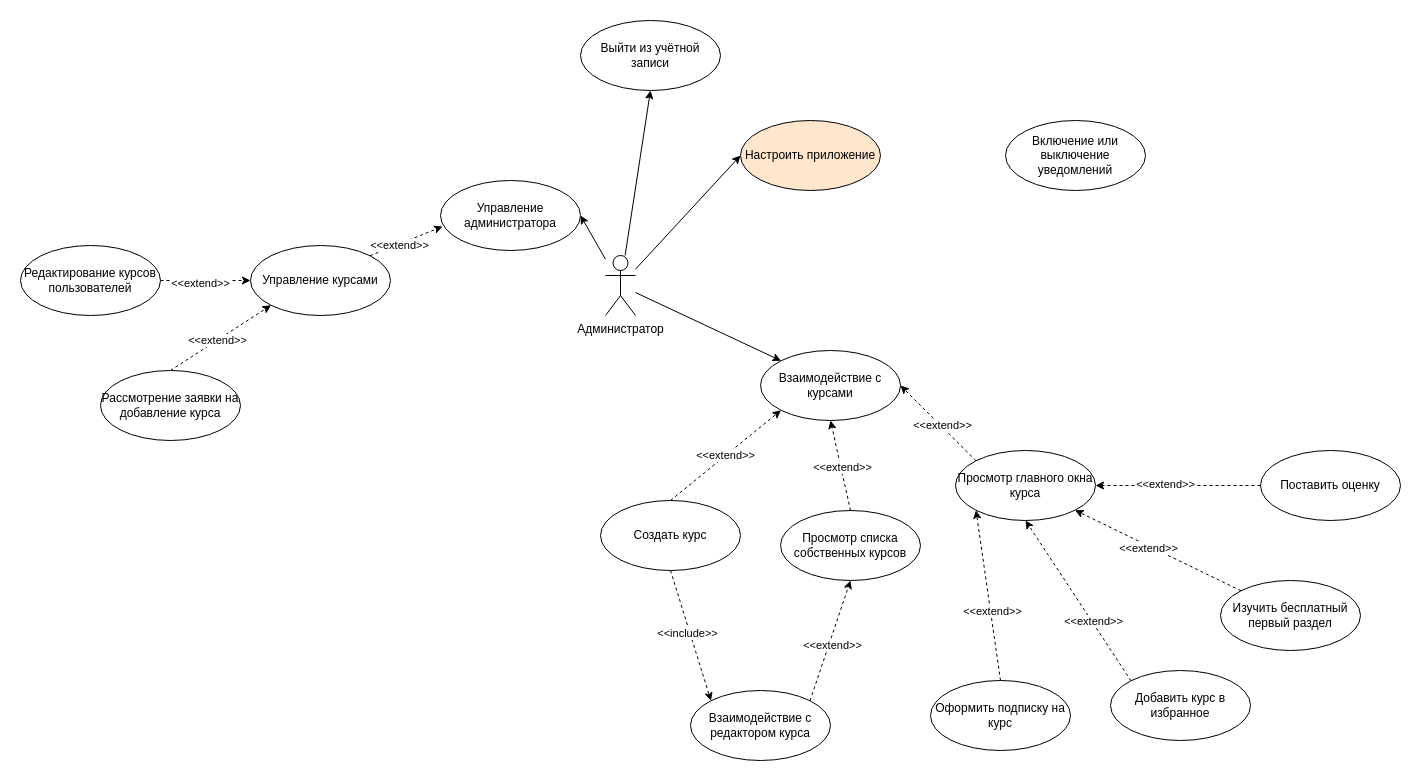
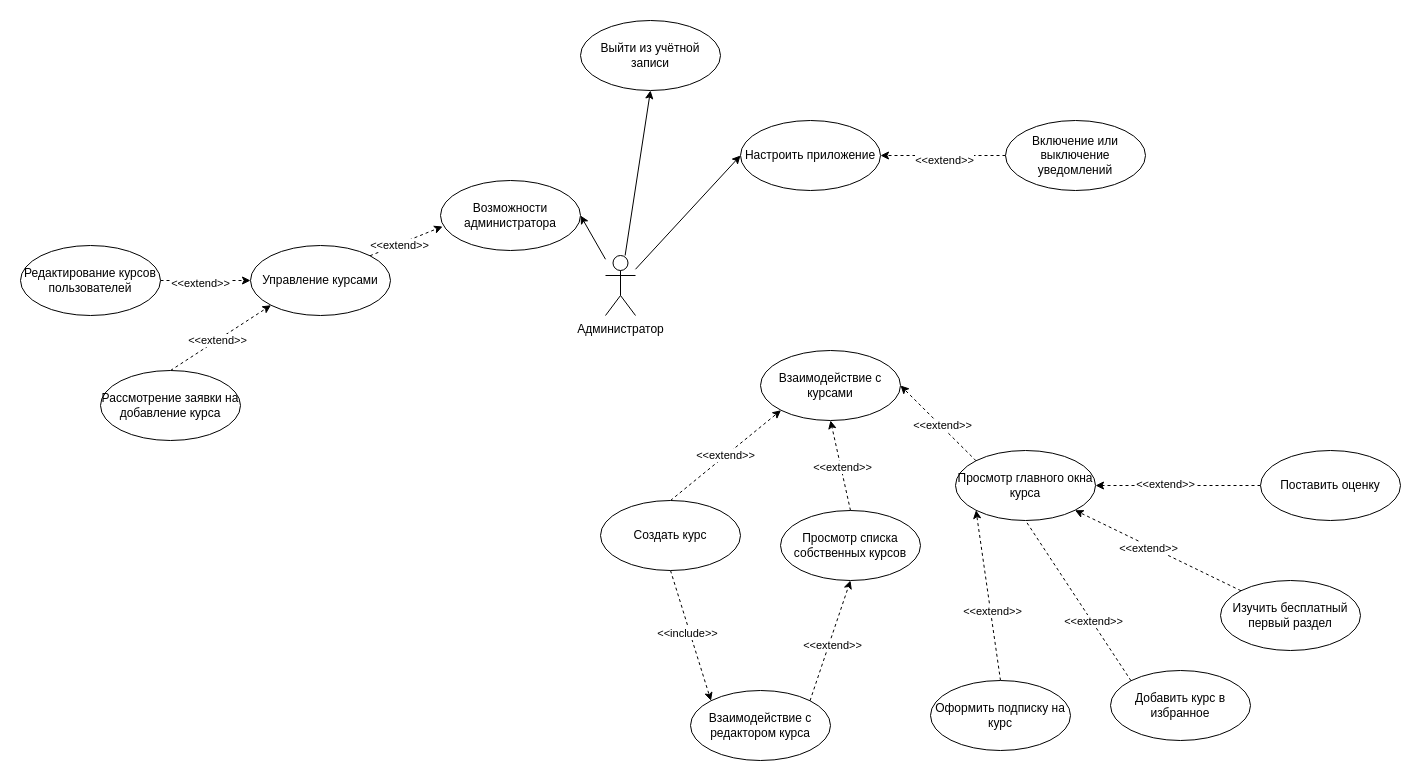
- <mxCell id="18" value="Настроить приложение" style="ellipse;whiteSpace=wrap;html=1;fillColor=#ffe6cc;" vertex="1" parent="1"><mxGeometry x="740" y="120" width="140" height="70" as="geometry" /></mxCell>
+ <mxCell id="18" value="Настроить приложение" style="ellipse;whiteSpace=wrap;html=1;" vertex="1" parent="1"><mxGeometry x="740" y="120" width="140" height="70" as="geometry" /></mxCell>
+ <mxCell id="36" style="rounded=0;orthogonalLoop=1;jettySize=auto;html=1;exitX=0;exitY=0.5;exitDx=0;exitDy=0;entryX=1;entryY=0.5;entryDx=0;entryDy=0;dashed=1;" edge="1" parent="1" source="38" target="18"><mxGeometry relative="1" as="geometry" /></mxCell>
+ <mxCell id="37" value="&amp;lt;&amp;lt;extend&amp;gt;&amp;gt;" style="edgeLabel;html=1;align=center;verticalAlign=middle;resizable=0;points=[];" vertex="1" connectable="0" parent="36"><mxGeometry x="-0.022" y="4" relative="1" as="geometry"><mxPoint x="-1" as="offset" /></mxGeometry></mxCell>
- <mxCell id="9" value="Управление администратора" style="ellipse;whiteSpace=wrap;html=1;" vertex="1" parent="1"><mxGeometry x="440" y="180" width="140" height="70" as="geometry" /></mxCell>
+ <mxCell id="9" value="Возможности администратора" style="ellipse;whiteSpace=wrap;html=1;" vertex="1" parent="1"><mxGeometry x="440" y="180" width="140" height="70" as="geometry" /></mxCell>
- <mxCell id="17" style="rounded=0;orthogonalLoop=1;jettySize=auto;html=1;entryX=0;entryY=0;entryDx=0;entryDy=0;" edge="1" parent="1" target="19" source="7"><mxGeometry relative="1" as="geometry"><mxPoint x="665" y="350" as="sourcePoint" /></mxGeometry></mxCell>
- <mxCell id="24" style="rounded=0;orthogonalLoop=1;jettySize=auto;html=1;exitX=0;exitY=0;exitDx=0;exitDy=0;entryX=0.5;entryY=1;entryDx=0;entryDy=0;dashed=1;" edge="1" parent="1" source="26" target="29"><mxGeometry relative="1" as="geometry" /></mxCell>
+ <mxCell id="24" style="rounded=0;orthogonalLoop=1;jettySize=auto;html=1;exitX=0;exitY=0;exitDx=0;exitDy=0;entryX=0.5;entryY=1;entryDx=0;entryDy=0;dashed=1;endArrow=none;" edge="1" parent="1" source="26" target="29"><mxGeometry relative="1" as="geometry" /></mxCell>
